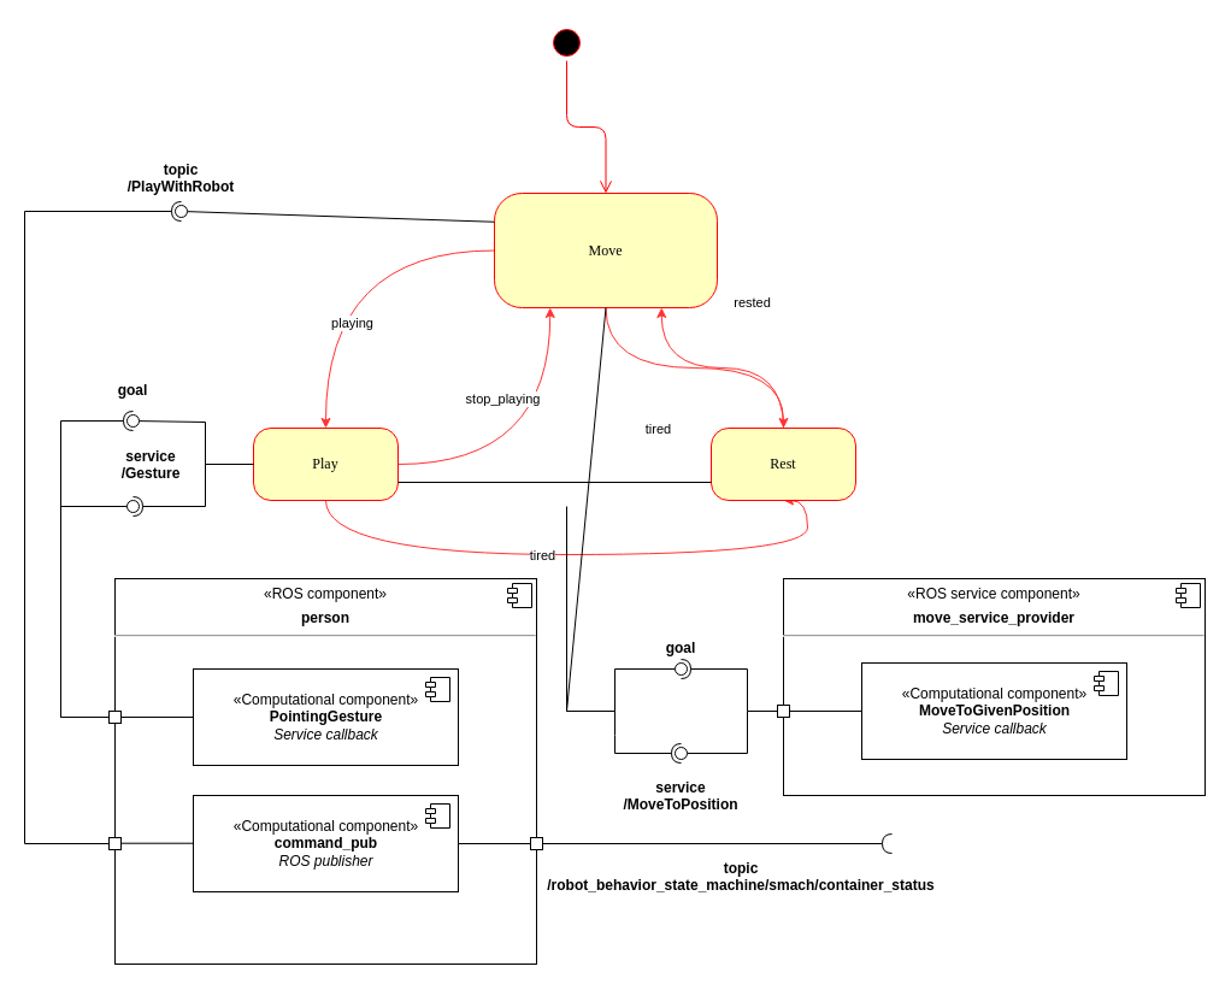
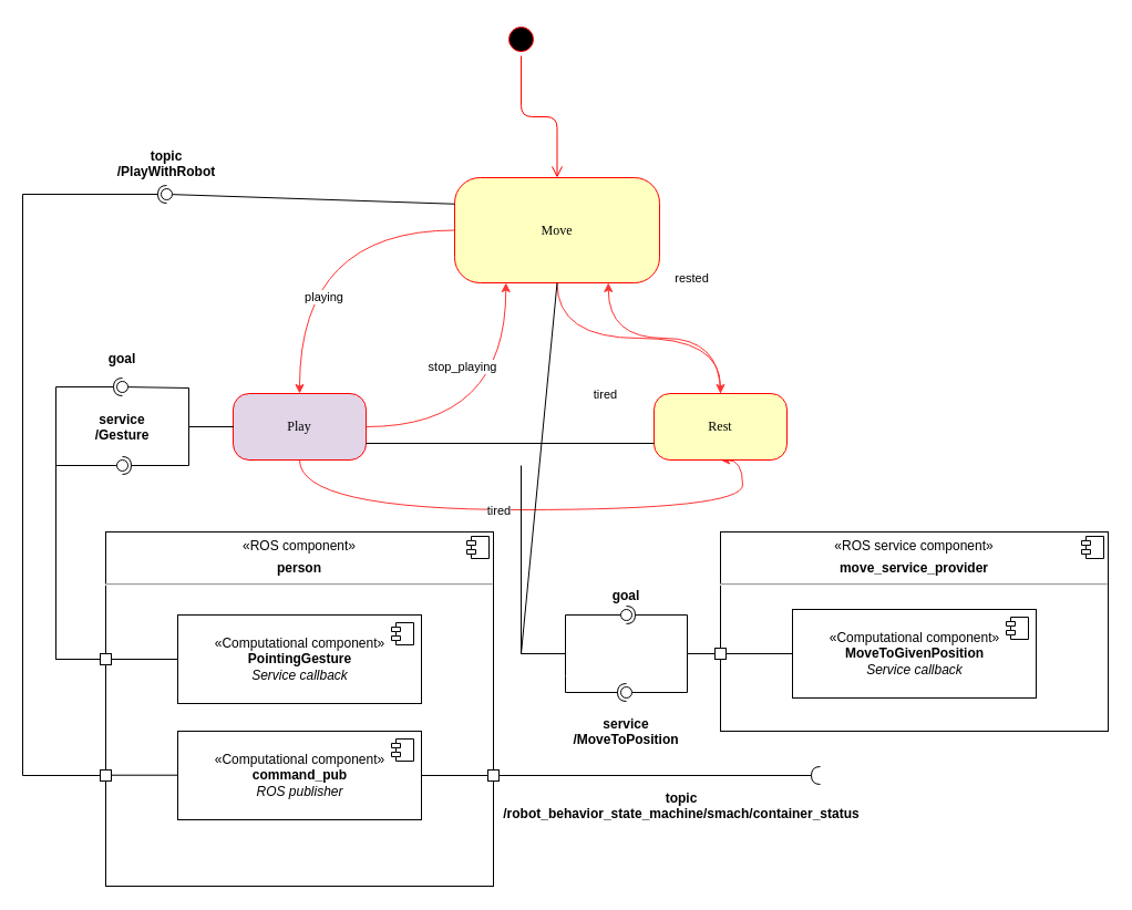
- <mxCell id="46" value="service&#10;/Gesture" style="text;align=center;fontStyle=1;verticalAlign=middle;spacingLeft=3;spacingRight=3;strokeColor=none;rotatable=0;points=[[0,0.5],[1,0.5]];portConstraint=eastwest;" parent="1" vertex="1"><mxGeometry x="85" y="372" width="80" height="26" as="geometry" /></mxCell>
+ <mxCell id="46" value="service&#10;/Gesture" style="text;align=center;fontStyle=1;verticalAlign=middle;spacingLeft=3;spacingRight=3;strokeColor=none;rotatable=0;points=[[0,0.5],[1,0.5]];portConstraint=eastwest;" parent="1" vertex="1"><mxGeometry x="70" y="372" width="80" height="26" as="geometry" /></mxCell>
- <mxCell id="7" value="Play" style="rounded=1;whiteSpace=wrap;html=1;arcSize=24;fillColor=#ffffc0;strokeColor=#ff0000;shadow=0;comic=0;labelBackgroundColor=none;fontFamily=Verdana;fontSize=12;fontColor=#000000;align=center;" parent="1" vertex="1"><mxGeometry x="210" y="355" width="120" height="60" as="geometry" /></mxCell>
+ <mxCell id="7" value="Play" style="rounded=1;whiteSpace=wrap;html=1;arcSize=24;fillColor=#e1d5e7;strokeColor=#ff0000;shadow=0;comic=0;labelBackgroundColor=none;fontFamily=Verdana;fontSize=12;fontColor=#000000;align=center;" parent="1" vertex="1"><mxGeometry x="210" y="355" width="120" height="60" as="geometry" /></mxCell>
